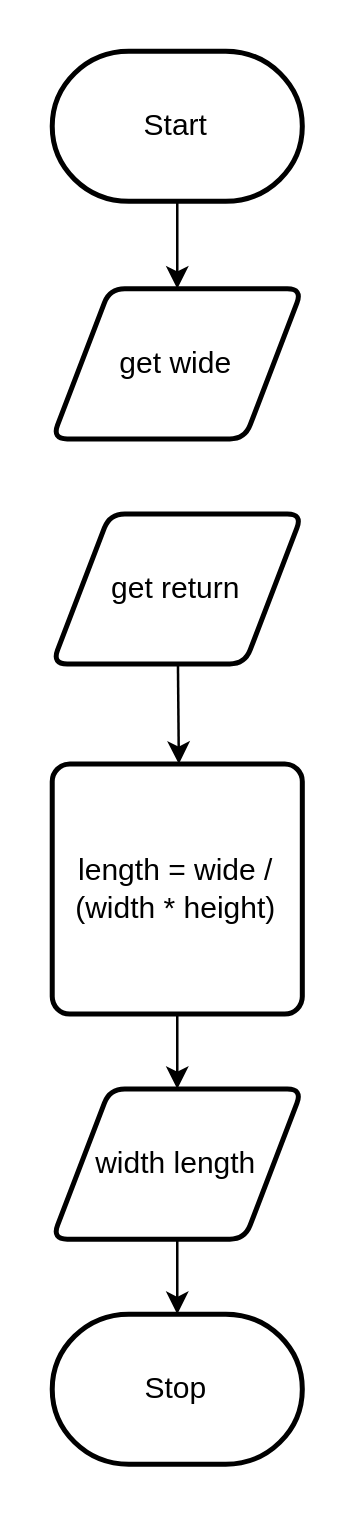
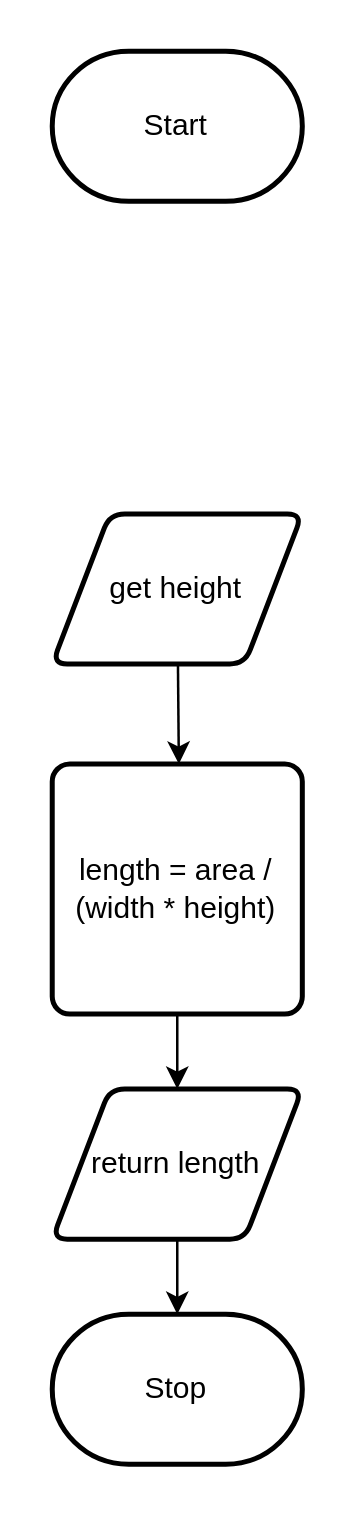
- <mxCell id="2" value="" style="edgeStyle=none;html=1;" edge="1" parent="1" source="3" target="4"><mxGeometry relative="1" as="geometry" /></mxCell>
- <mxCell id="4" value="get wide" style="shape=parallelogram;html=1;strokeWidth=2;perimeter=parallelogramPerimeter;whiteSpace=wrap;rounded=1;arcSize=12;size=0.23;" vertex="1" parent="1"><mxGeometry x="20.31" y="115" width="100" height="60" as="geometry" /></mxCell>
- <mxCell id="6" value="get return" style="shape=parallelogram;html=1;strokeWidth=2;perimeter=parallelogramPerimeter;whiteSpace=wrap;rounded=1;arcSize=12;size=0.23;" vertex="1" parent="1"><mxGeometry x="20.31" y="205" width="100" height="60" as="geometry" /></mxCell>
+ <mxCell id="6" value="get height" style="shape=parallelogram;html=1;strokeWidth=2;perimeter=parallelogramPerimeter;whiteSpace=wrap;rounded=1;arcSize=12;size=0.23;" vertex="1" parent="1"><mxGeometry x="20.31" y="205" width="100" height="60" as="geometry" /></mxCell>
- <mxCell id="9" value="length = wide / (width * height)" style="rounded=1;whiteSpace=wrap;html=1;absoluteArcSize=1;arcSize=14;strokeWidth=2;" vertex="1" parent="1"><mxGeometry x="20.31" y="305" width="100" height="100" as="geometry" /></mxCell>
+ <mxCell id="9" value="length = area / (width * height)" style="rounded=1;whiteSpace=wrap;html=1;absoluteArcSize=1;arcSize=14;strokeWidth=2;" vertex="1" parent="1"><mxGeometry x="20.31" y="305" width="100" height="100" as="geometry" /></mxCell>
- <mxCell id="11" value="width length" style="shape=parallelogram;html=1;strokeWidth=2;perimeter=parallelogramPerimeter;whiteSpace=wrap;rounded=1;arcSize=12;size=0.23;" vertex="1" parent="1"><mxGeometry x="20.31" y="435" width="100" height="60" as="geometry" /></mxCell>
+ <mxCell id="11" value="return length" style="shape=parallelogram;html=1;strokeWidth=2;perimeter=parallelogramPerimeter;whiteSpace=wrap;rounded=1;arcSize=12;size=0.23;" vertex="1" parent="1"><mxGeometry x="20.31" y="435" width="100" height="60" as="geometry" /></mxCell>
